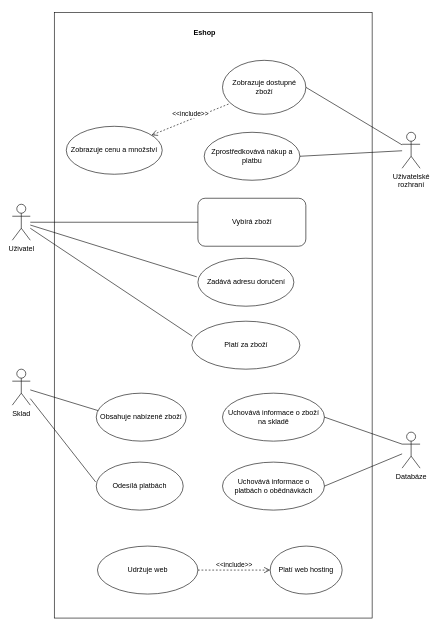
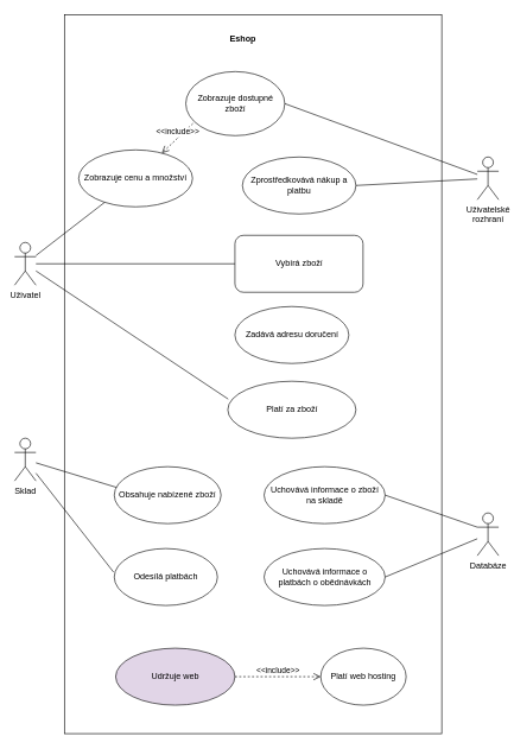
- <mxCell id="3" value="Zobrazuje dostupné zboží" style="ellipse;whiteSpace=wrap;html=1;" parent="1" vertex="1"><mxGeometry x="370.5" y="100" width="139" height="90" as="geometry" /></mxCell>
+ <mxCell id="3" value="Zobrazuje dostupné zboží" style="ellipse;whiteSpace=wrap;html=1;" parent="1" vertex="1"><mxGeometry x="260.5" y="100" width="139" height="90" as="geometry" /></mxCell>
- <mxCell id="12" value="" style="endArrow=none;html=1;rounded=0;entryX=-0.012;entryY=0.388;entryDx=0;entryDy=0;entryPerimeter=0;" parent="1" source="2" target="9" edge="1"><mxGeometry width="50" height="50" relative="1" as="geometry"><mxPoint x="220" y="260" as="sourcePoint" /><mxPoint x="500" y="520" as="targetPoint" /></mxGeometry></mxCell>
+ <mxCell id="12" value="" style="endArrow=none;html=1;rounded=0;" parent="1" source="2" target="7" edge="1"><mxGeometry width="50" height="50" relative="1" as="geometry"><mxPoint x="220" y="260" as="sourcePoint" /><mxPoint x="500" y="520" as="targetPoint" /></mxGeometry></mxCell>
- <mxCell id="26" value="Udržuje web" style="ellipse;whiteSpace=wrap;html=1;" parent="1" vertex="1"><mxGeometry x="162" y="910" width="167.5" height="80" as="geometry" /></mxCell>
+ <mxCell id="26" value="Udržuje web" style="ellipse;whiteSpace=wrap;html=1;fillColor=#e1d5e7;" parent="1" vertex="1"><mxGeometry x="162" y="910" width="167.5" height="80" as="geometry" /></mxCell>
